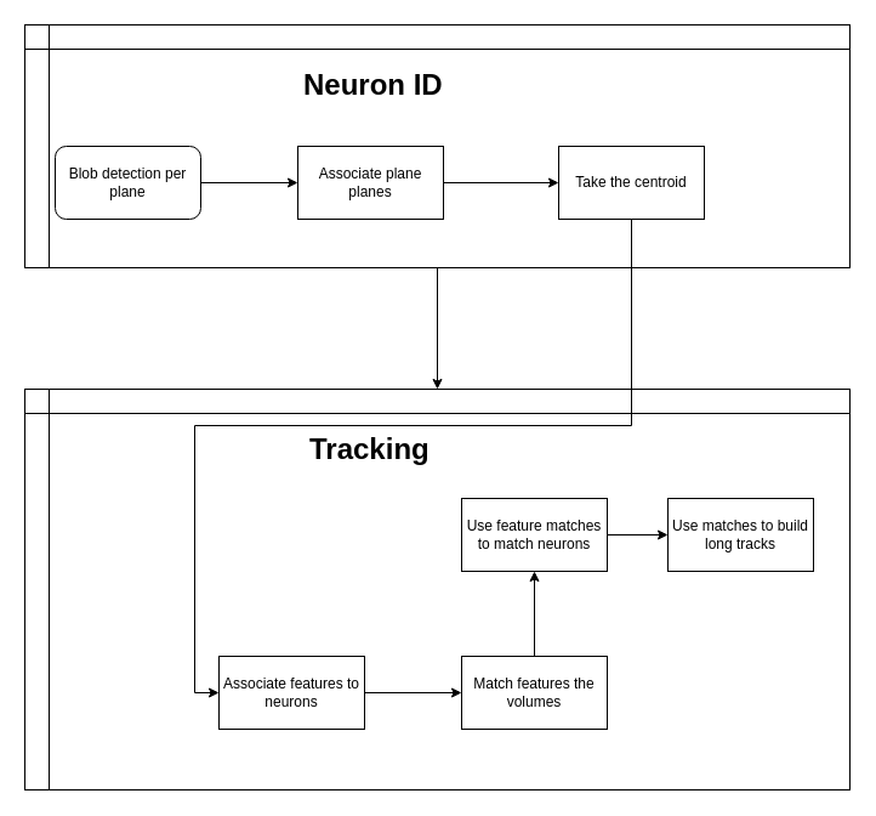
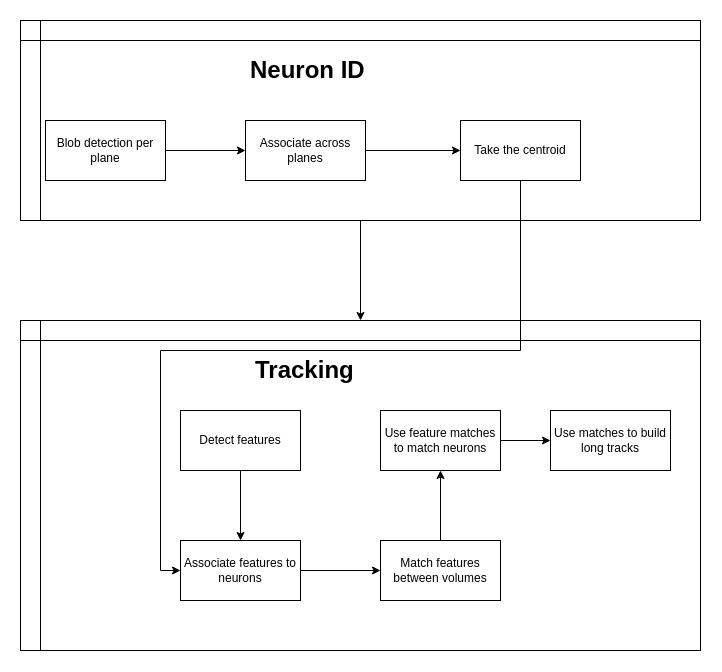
- <mxCell id="8" value="Blob detection per plane" style="whiteSpace=wrap;html=1;rounded=1;" vertex="1" parent="1"><mxGeometry x="45" y="120" width="120" height="60" as="geometry" /></mxCell>
+ <mxCell id="8" value="Blob detection per plane" style="rounded=0;whiteSpace=wrap;html=1;" vertex="1" parent="1"><mxGeometry x="45" y="120" width="120" height="60" as="geometry" /></mxCell>
- <mxCell id="10" value="Associate plane planes" style="whiteSpace=wrap;html=1;rounded=0;" vertex="1" parent="1"><mxGeometry x="245" y="120" width="120" height="60" as="geometry" /></mxCell>
+ <mxCell id="10" value="Associate across planes" style="whiteSpace=wrap;html=1;rounded=0;" vertex="1" parent="1"><mxGeometry x="245" y="120" width="120" height="60" as="geometry" /></mxCell>
+ <mxCell id="14" value="Detect features" style="rounded=0;whiteSpace=wrap;html=1;" vertex="1" parent="1"><mxGeometry x="180" y="410" width="120" height="60" as="geometry" /></mxCell>
+ <mxCell id="13" value="" style="edgeStyle=orthogonalEdgeStyle;rounded=0;orthogonalLoop=1;jettySize=auto;html=1;" edge="1" parent="1" source="14" target="16"><mxGeometry relative="1" as="geometry" /></mxCell>
- <mxCell id="18" value="Match features the volumes" style="rounded=0;whiteSpace=wrap;html=1;" vertex="1" parent="1"><mxGeometry x="380" y="540" width="120" height="60" as="geometry" /></mxCell>
+ <mxCell id="18" value="Match features between volumes" style="rounded=0;whiteSpace=wrap;html=1;" vertex="1" parent="1"><mxGeometry x="380" y="540" width="120" height="60" as="geometry" /></mxCell>
